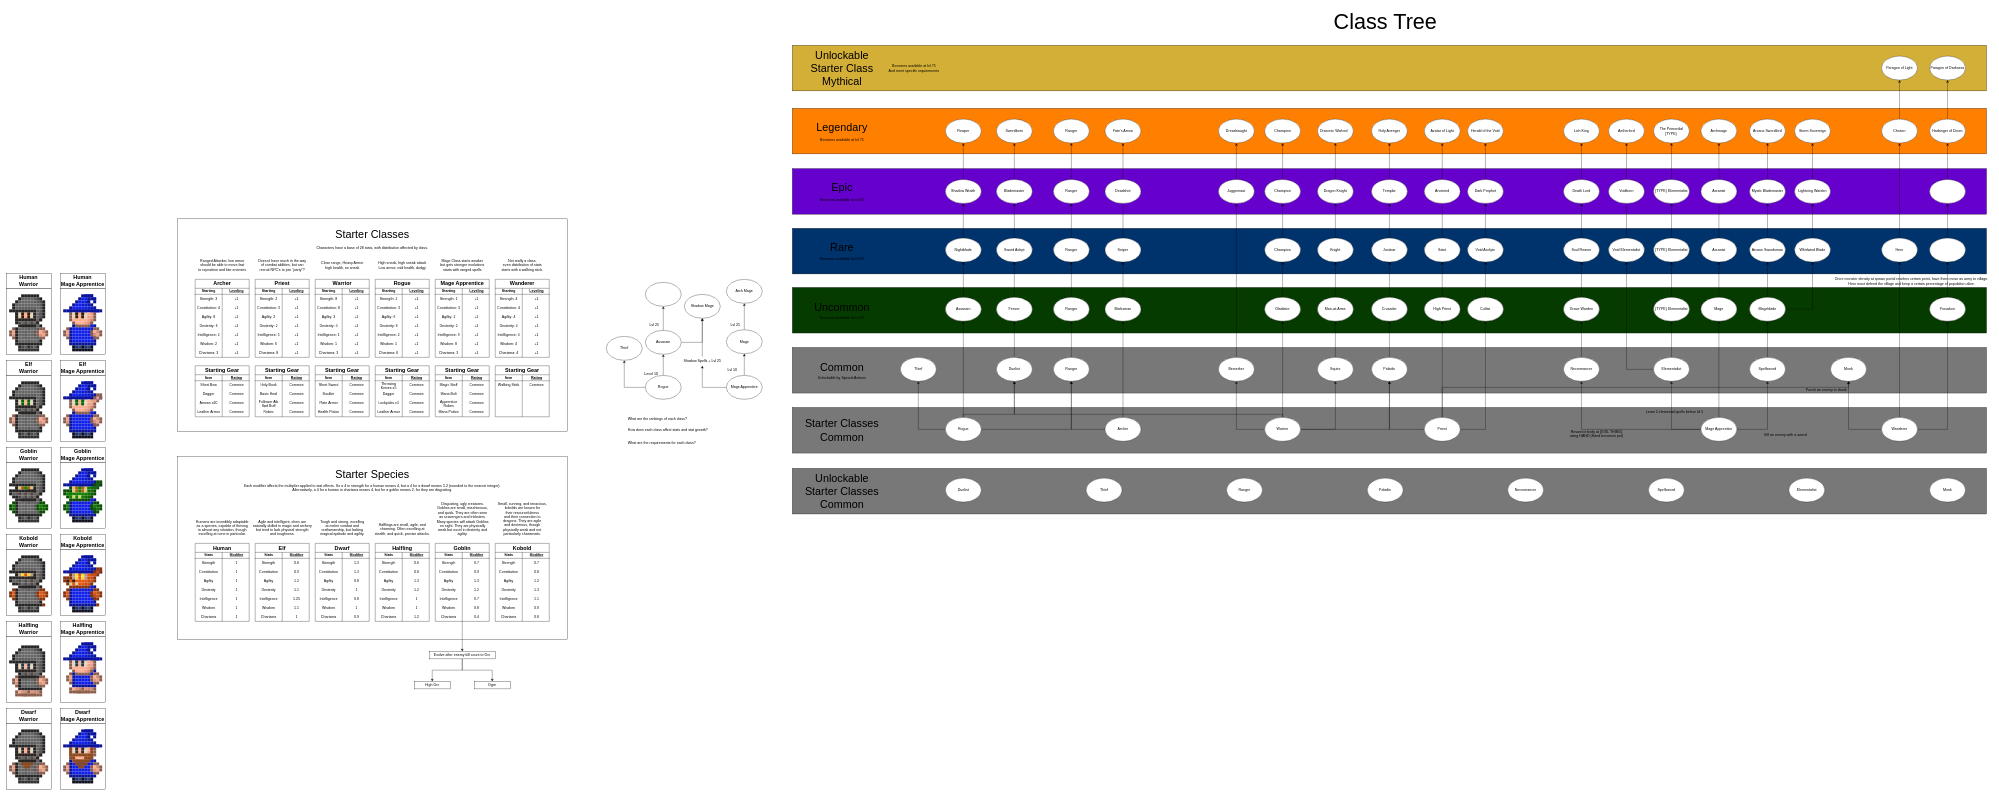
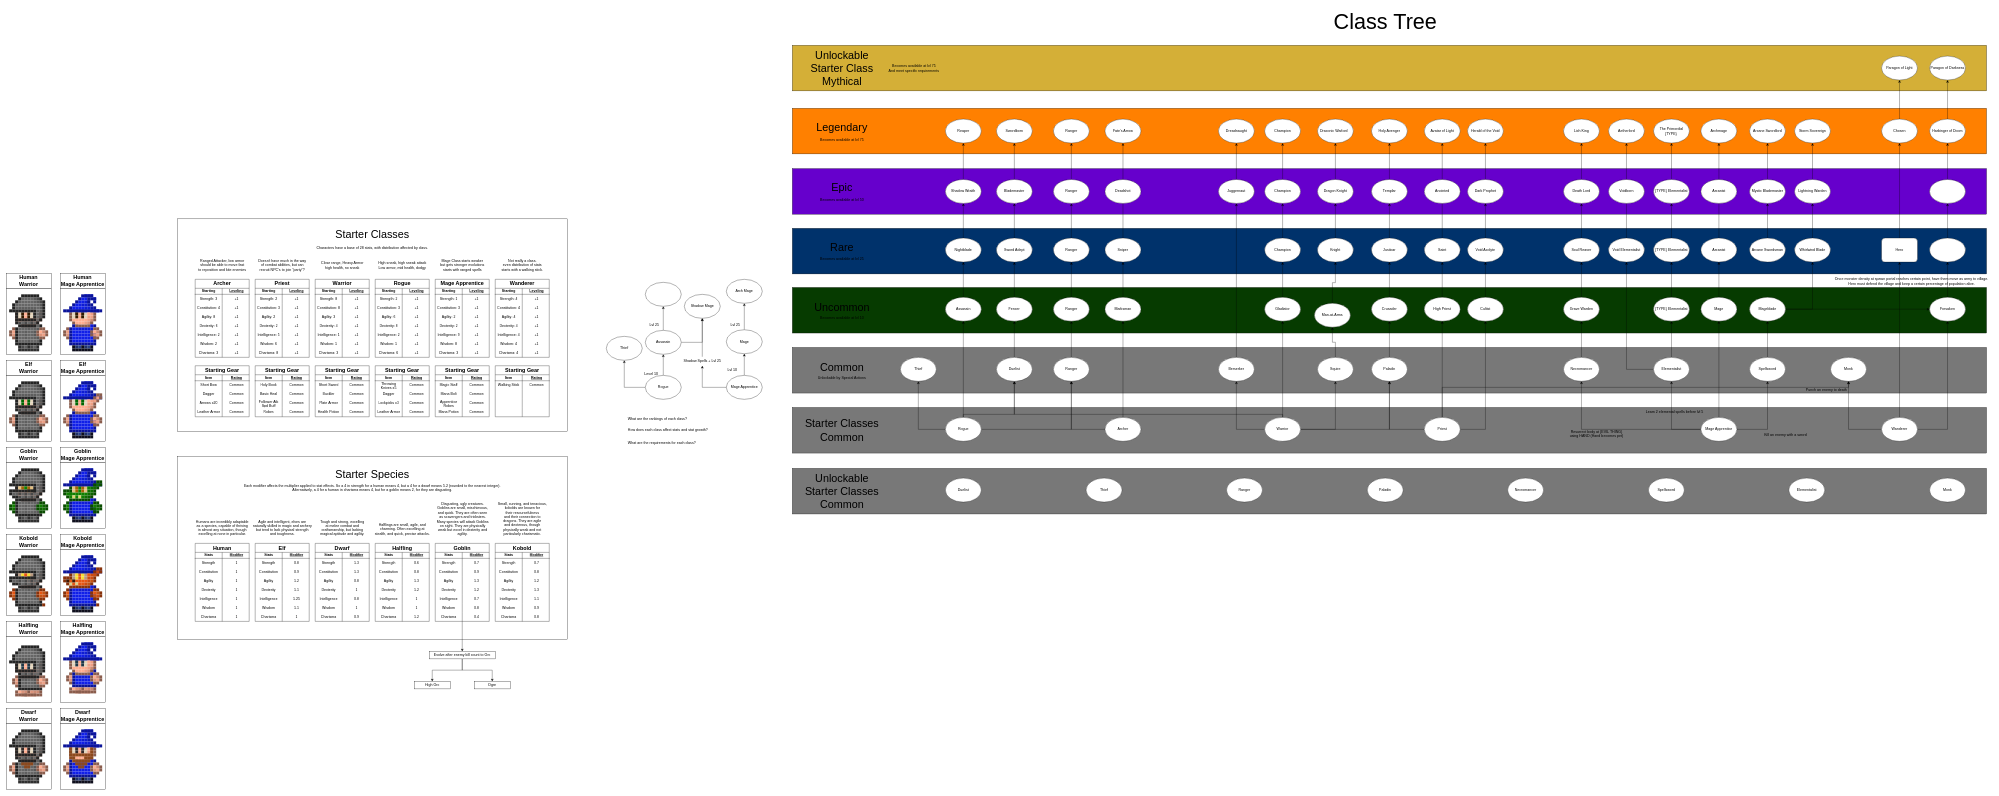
- <mxCell id="539" value="Hero" style="ellipse;whiteSpace=wrap;html=1;" parent="1" vertex="1"><mxGeometry x="6270" y="792.5" width="120" height="80" as="geometry" /></mxCell>
+ <mxCell id="539" value="Hero" style="whiteSpace=wrap;html=1;rounded=1;" parent="1" vertex="1"><mxGeometry x="6270" y="792.5" width="120" height="80" as="geometry" /></mxCell>
- <mxCell id="543" style="edgeStyle=orthogonalEdgeStyle;rounded=0;orthogonalLoop=1;jettySize=auto;html=1;entryX=0.5;entryY=1;entryDx=0;entryDy=0;" parent="1" source="545" target="547" edge="1"><mxGeometry relative="1" as="geometry" /></mxCell>
+ <mxCell id="543" style="edgeStyle=orthogonalEdgeStyle;rounded=0;orthogonalLoop=1;jettySize=auto;html=1;" parent="1" source="545" target="572" edge="1"><mxGeometry relative="1" as="geometry" /></mxCell>
- <mxCell id="563" value="Man-at-Arms" style="ellipse;whiteSpace=wrap;html=1;" parent="1" vertex="1"><mxGeometry x="4390" y="989.5" width="120" height="80" as="geometry" /></mxCell>
+ <mxCell id="563" value="Man-at-Arms" style="ellipse;whiteSpace=wrap;html=1;" parent="1" vertex="1"><mxGeometry x="4380" y="1009.5" width="120" height="80" as="geometry" /></mxCell>
